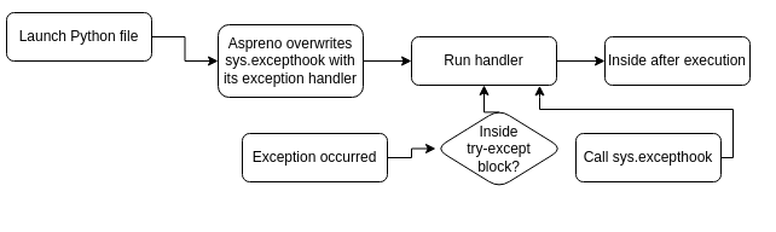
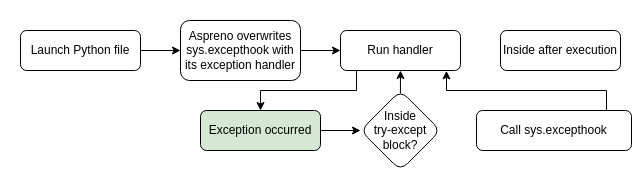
- <mxCell id="3" value="Launch Python file" style="rounded=1;whiteSpace=wrap;html=1;" vertex="1" parent="1"><mxGeometry x="5" y="10" width="120" height="40" as="geometry" /></mxCell>
+ <mxCell id="3" value="Launch Python file" style="rounded=1;whiteSpace=wrap;html=1;" vertex="1" parent="1"><mxGeometry x="20" y="30" width="120" height="40" as="geometry" /></mxCell>
- <mxCell id="6" value="" style="edgeStyle=orthogonalEdgeStyle;rounded=0;orthogonalLoop=1;jettySize=auto;html=1;" edge="1" parent="1" source="8" target="9"><mxGeometry relative="1" as="geometry" /></mxCell>
+ <mxCell id="7" value="" style="edgeStyle=orthogonalEdgeStyle;rounded=0;orthogonalLoop=1;jettySize=auto;html=1;" edge="1" parent="1" source="8" target="11"><mxGeometry relative="1" as="geometry"><Array as="points"><mxPoint x="356" y="90" /><mxPoint x="260" y="90" /></Array></mxGeometry></mxCell>
- <mxCell id="13" value="Inside&lt;br&gt;try-except&lt;br&gt;block?" style="rhombus;whiteSpace=wrap;html=1;rounded=1;" vertex="1" parent="1"><mxGeometry x="360" y="90" width="105" height="65" as="geometry" /></mxCell>
+ <mxCell id="13" value="Inside&lt;br&gt;try-except&lt;br&gt;block?" style="rhombus;whiteSpace=wrap;html=1;rounded=1;" vertex="1" parent="1"><mxGeometry x="360" y="90" width="80" height="80" as="geometry" /></mxCell>
- <mxCell id="11" value="Exception occurred" style="whiteSpace=wrap;html=1;rounded=1;" vertex="1" parent="1"><mxGeometry x="200" y="110" width="120" height="40" as="geometry" /></mxCell>
+ <mxCell id="11" value="Exception occurred" style="whiteSpace=wrap;html=1;rounded=1;fillColor=#d5e8d4;" vertex="1" parent="1"><mxGeometry x="200" y="110" width="120" height="40" as="geometry" /></mxCell>
- <mxCell id="15" value="Call sys.excepthook" style="whiteSpace=wrap;html=1;rounded=1;" vertex="1" parent="1"><mxGeometry x="476" y="110" width="120" height="40" as="geometry" /></mxCell>
+ <mxCell id="15" value="Call sys.excepthook" style="whiteSpace=wrap;html=1;rounded=1;" vertex="1" parent="1"><mxGeometry x="476" y="110" width="155" height="40" as="geometry" /></mxCell>
